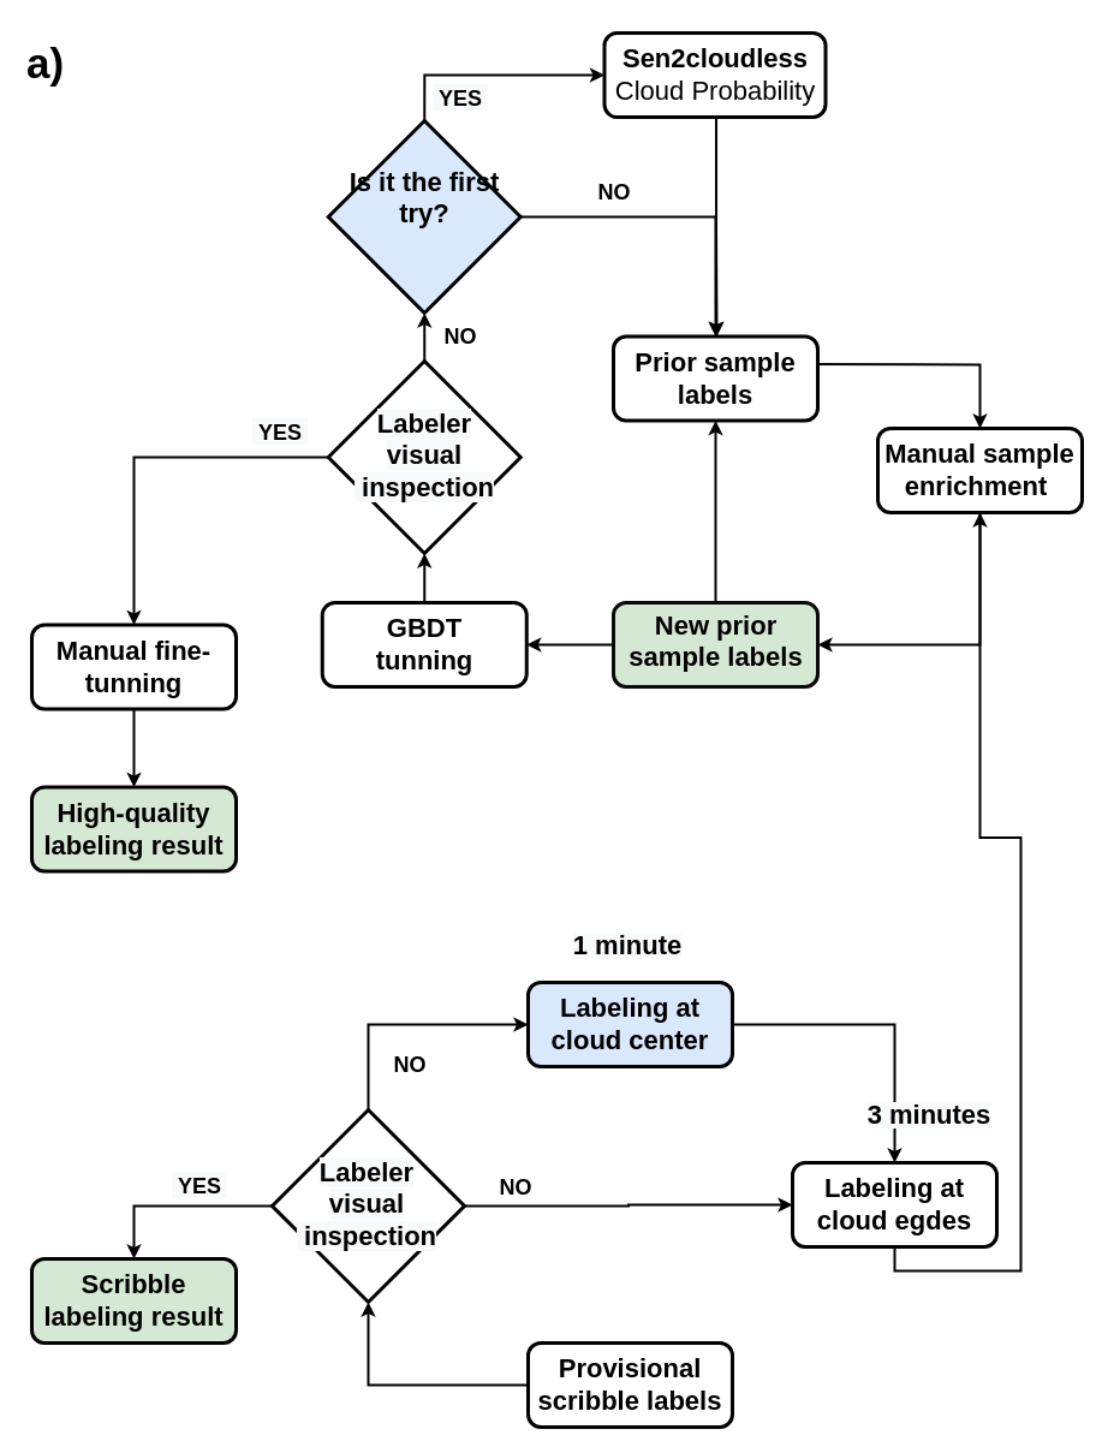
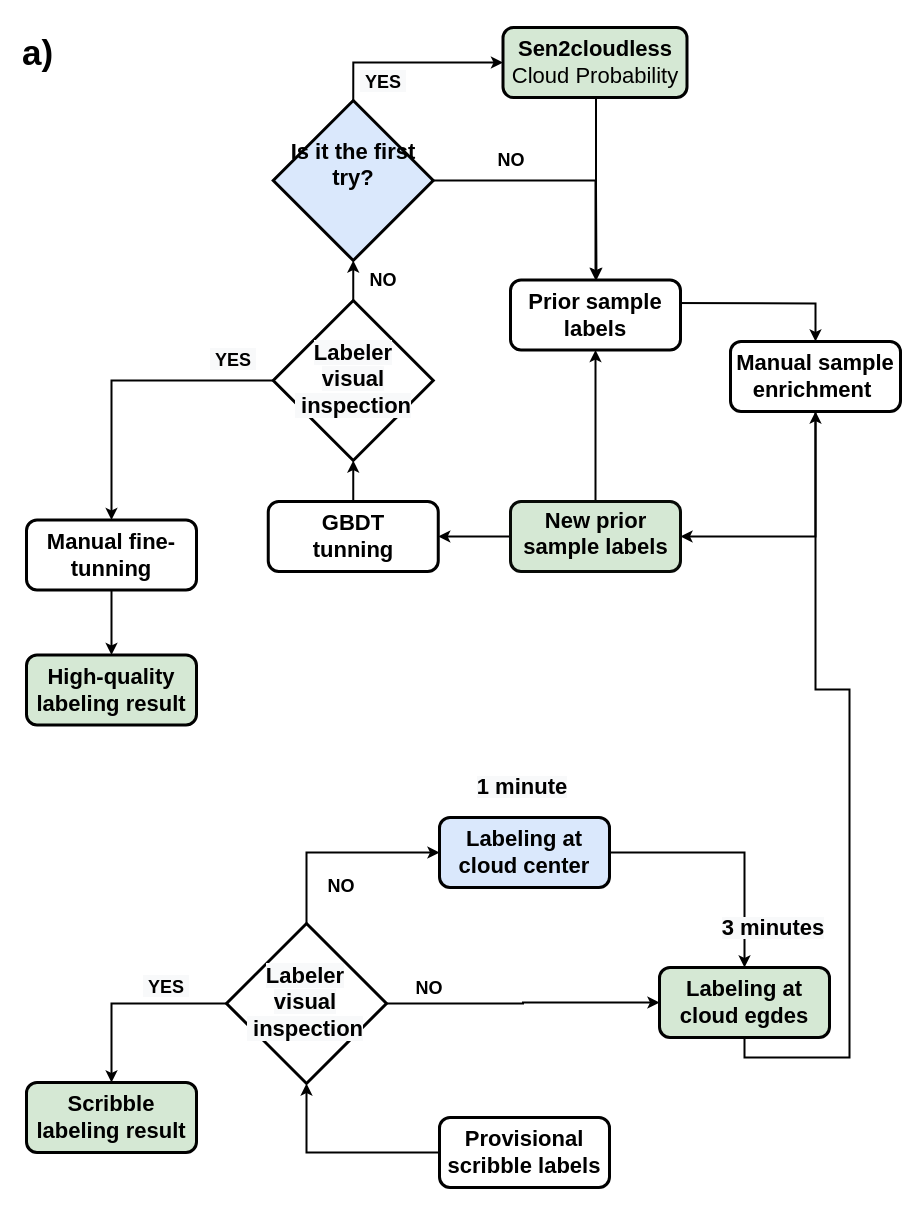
- <mxCell id="45" value="&lt;font style=&quot;font-size: 22px&quot;&gt;&lt;b&gt;Sen2cloudless&lt;br&gt;&lt;/b&gt;Cloud Probability&lt;/font&gt;" style="rounded=1;whiteSpace=wrap;html=1;fontSize=20;strokeWidth=3;" parent="1" vertex="1"><mxGeometry x="502.5" y="27" width="184" height="70" as="geometry" /></mxCell>
+ <mxCell id="45" value="&lt;font style=&quot;font-size: 22px&quot;&gt;&lt;b&gt;Sen2cloudless&lt;br&gt;&lt;/b&gt;Cloud Probability&lt;/font&gt;" style="rounded=1;whiteSpace=wrap;html=1;fontSize=20;strokeWidth=3;fillColor=#d5e8d4;" parent="1" vertex="1"><mxGeometry x="502.5" y="27" width="184" height="70" as="geometry" /></mxCell>
- <mxCell id="26" value="&lt;b&gt;&lt;font style=&quot;font-size: 22px&quot;&gt;Manual sample enrichment&amp;nbsp;&lt;/font&gt;&lt;/b&gt;" style="rounded=1;whiteSpace=wrap;html=1;fontSize=20;strokeWidth=3;" parent="1" vertex="1"><mxGeometry x="730" y="356" width="170" height="70" as="geometry" /></mxCell>
+ <mxCell id="26" value="&lt;b&gt;&lt;font style=&quot;font-size: 22px&quot;&gt;Manual sample enrichment&amp;nbsp;&lt;/font&gt;&lt;/b&gt;" style="rounded=1;whiteSpace=wrap;html=1;fontSize=20;strokeWidth=3;" parent="1" vertex="1"><mxGeometry x="730" y="341" width="170" height="70" as="geometry" /></mxCell>
- <mxCell id="8" value="&lt;b&gt;&lt;font style=&quot;font-size: 22px&quot;&gt;Labeling at cloud egdes&lt;/font&gt;&lt;/b&gt;" style="rounded=1;whiteSpace=wrap;html=1;fontSize=20;strokeWidth=3;" parent="1" vertex="1"><mxGeometry x="659" y="967" width="170" height="70" as="geometry" /></mxCell>
+ <mxCell id="8" value="&lt;b&gt;&lt;font style=&quot;font-size: 22px&quot;&gt;Labeling at cloud egdes&lt;/font&gt;&lt;/b&gt;" style="rounded=1;whiteSpace=wrap;html=1;fontSize=20;strokeWidth=3;fillColor=#d5e8d4;" parent="1" vertex="1"><mxGeometry x="659" y="967" width="170" height="70" as="geometry" /></mxCell>
- <mxCell id="11" value="&lt;b&gt;&lt;font style=&quot;font-size: 22px&quot;&gt;Scribble labeling result&lt;/font&gt;&lt;/b&gt;" style="rounded=1;whiteSpace=wrap;html=1;fontSize=20;strokeWidth=3;fillColor=#d5e8d4;" parent="1" vertex="1"><mxGeometry x="26" y="1047" width="170" height="70" as="geometry" /></mxCell>
+ <mxCell id="11" value="&lt;b&gt;&lt;font style=&quot;font-size: 22px&quot;&gt;Scribble labeling result&lt;/font&gt;&lt;/b&gt;" style="rounded=1;whiteSpace=wrap;html=1;fontSize=20;strokeWidth=3;fillColor=#d5e8d4;" parent="1" vertex="1"><mxGeometry x="26" y="1082" width="170" height="70" as="geometry" /></mxCell>
